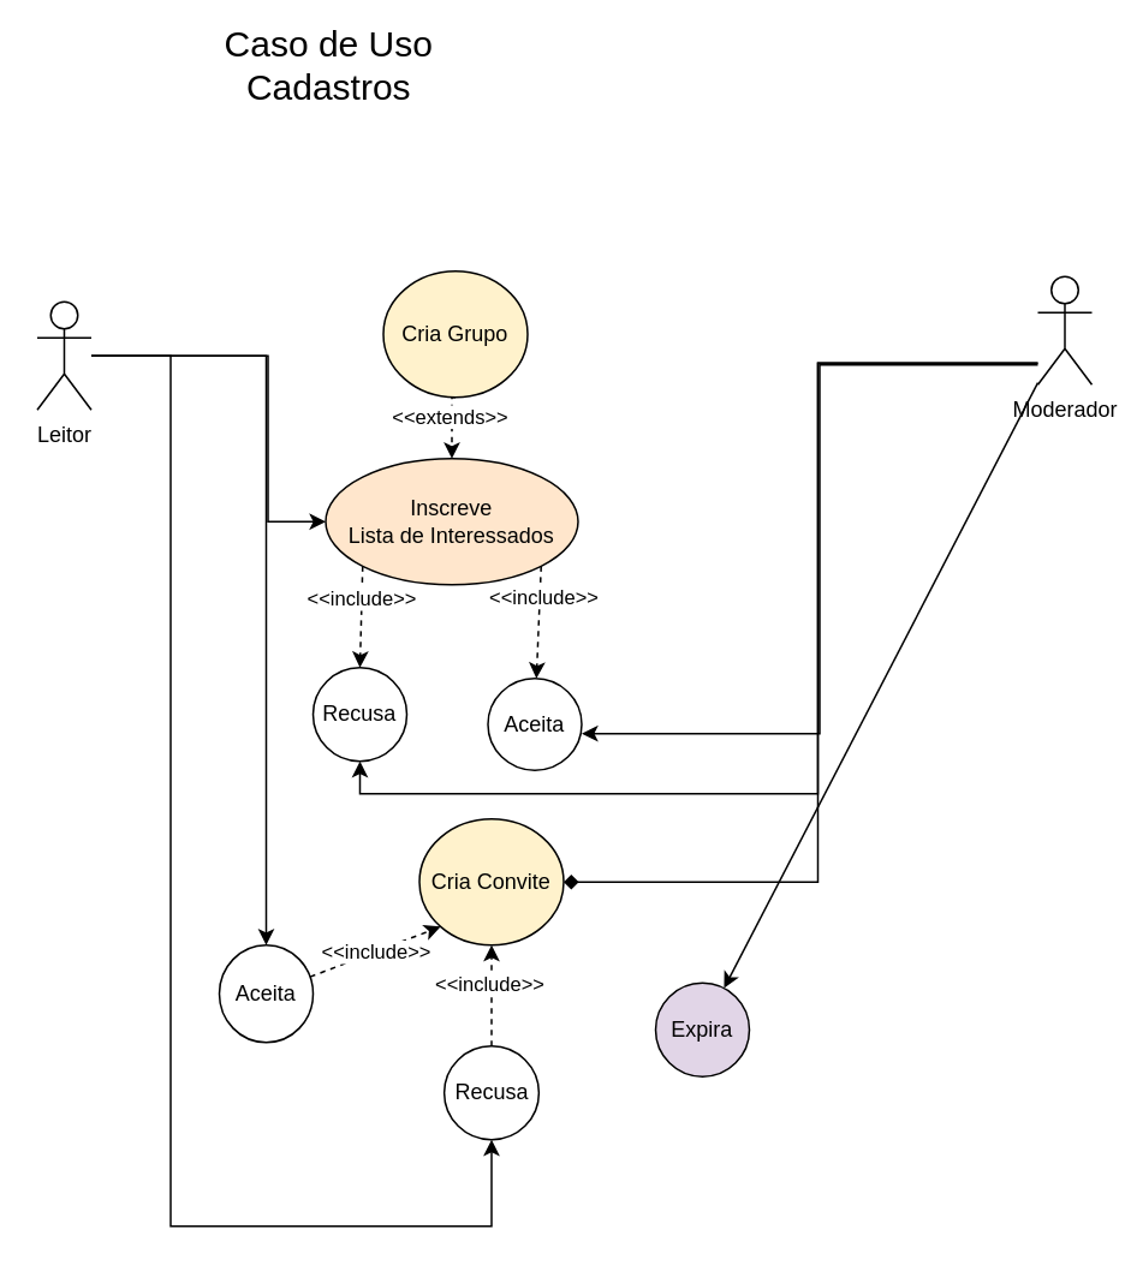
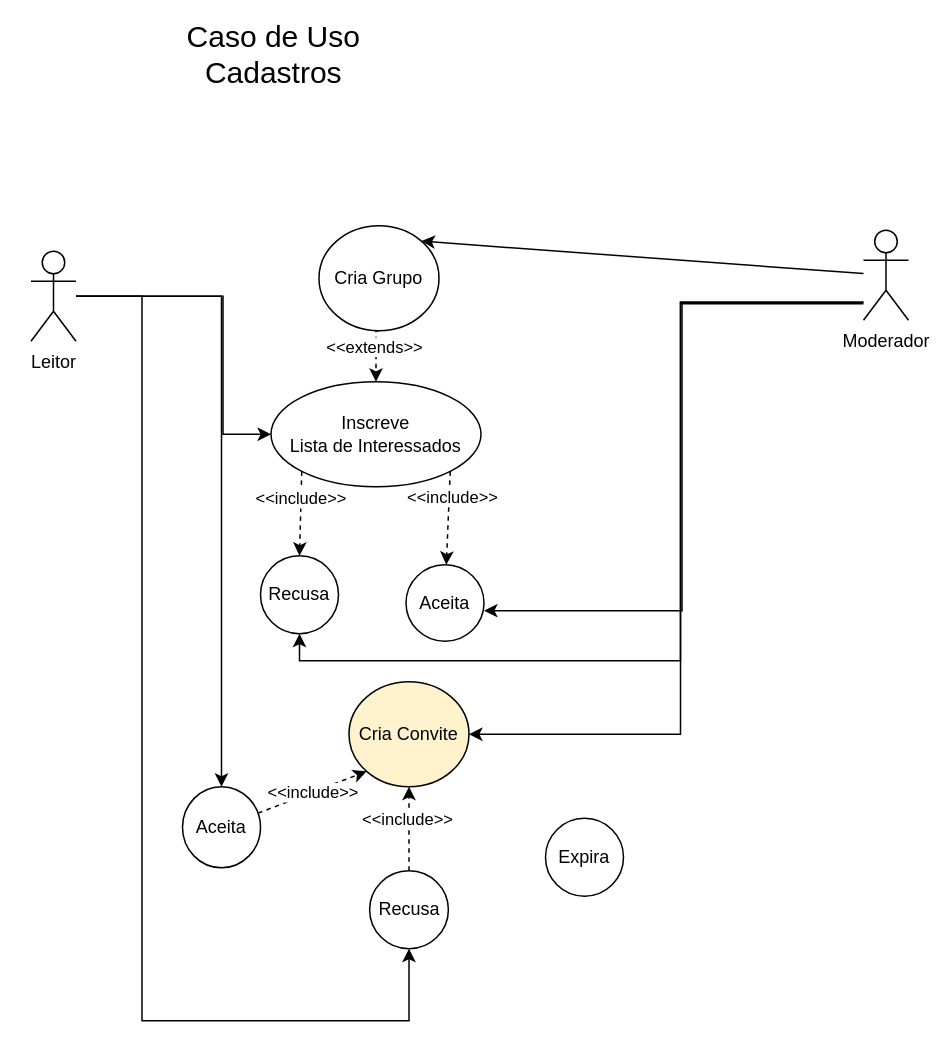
- <mxCell id="13" value="Cria Grupo" style="ellipse;whiteSpace=wrap;html=1;fillColor=#fff2cc;" parent="1" vertex="1"><mxGeometry x="212" y="150" width="80" height="70" as="geometry" /></mxCell>
+ <mxCell id="13" value="Cria Grupo" style="ellipse;whiteSpace=wrap;html=1;" parent="1" vertex="1"><mxGeometry x="212" y="150" width="80" height="70" as="geometry" /></mxCell>
- <mxCell id="26" value="Inscreve&lt;br&gt;Lista de Interessados" style="ellipse;whiteSpace=wrap;html=1;fillColor=#ffe6cc;" vertex="1" parent="1"><mxGeometry x="180" y="254" width="140" height="70" as="geometry" /></mxCell>
+ <mxCell id="26" value="Inscreve&lt;br&gt;Lista de Interessados" style="ellipse;whiteSpace=wrap;html=1;" vertex="1" parent="1"><mxGeometry x="180" y="254" width="140" height="70" as="geometry" /></mxCell>
- <mxCell id="2" style="rounded=0;orthogonalLoop=1;jettySize=auto;html=1;" parent="1" source="6" target="21" edge="1"><mxGeometry relative="1" as="geometry" /></mxCell>
+ <mxCell id="2" style="rounded=0;orthogonalLoop=1;jettySize=auto;html=1;entryX=1;entryY=0;entryDx=0;entryDy=0;" parent="1" source="6" target="13" edge="1"><mxGeometry relative="1" as="geometry" /></mxCell>
- <mxCell id="3" style="edgeStyle=orthogonalEdgeStyle;rounded=0;orthogonalLoop=1;jettySize=auto;html=1;entryX=1;entryY=0.5;entryDx=0;entryDy=0;endArrow=diamond;" parent="1" source="6" target="14" edge="1"><mxGeometry relative="1" as="geometry"><Array as="points"><mxPoint x="453" y="201" /><mxPoint x="453" y="489" /></Array></mxGeometry></mxCell>
+ <mxCell id="3" style="edgeStyle=orthogonalEdgeStyle;rounded=0;orthogonalLoop=1;jettySize=auto;html=1;entryX=1;entryY=0.5;entryDx=0;entryDy=0;" parent="1" source="6" target="14" edge="1"><mxGeometry relative="1" as="geometry"><Array as="points"><mxPoint x="453" y="201" /><mxPoint x="453" y="489" /></Array></mxGeometry></mxCell>
- <mxCell id="21" value="Expira" style="ellipse;whiteSpace=wrap;html=1;fillColor=#e1d5e7;" vertex="1" parent="1"><mxGeometry x="363" y="545" width="52" height="52" as="geometry" /></mxCell>
+ <mxCell id="21" value="Expira" style="ellipse;whiteSpace=wrap;html=1;" vertex="1" parent="1"><mxGeometry x="363" y="545" width="52" height="52" as="geometry" /></mxCell>
